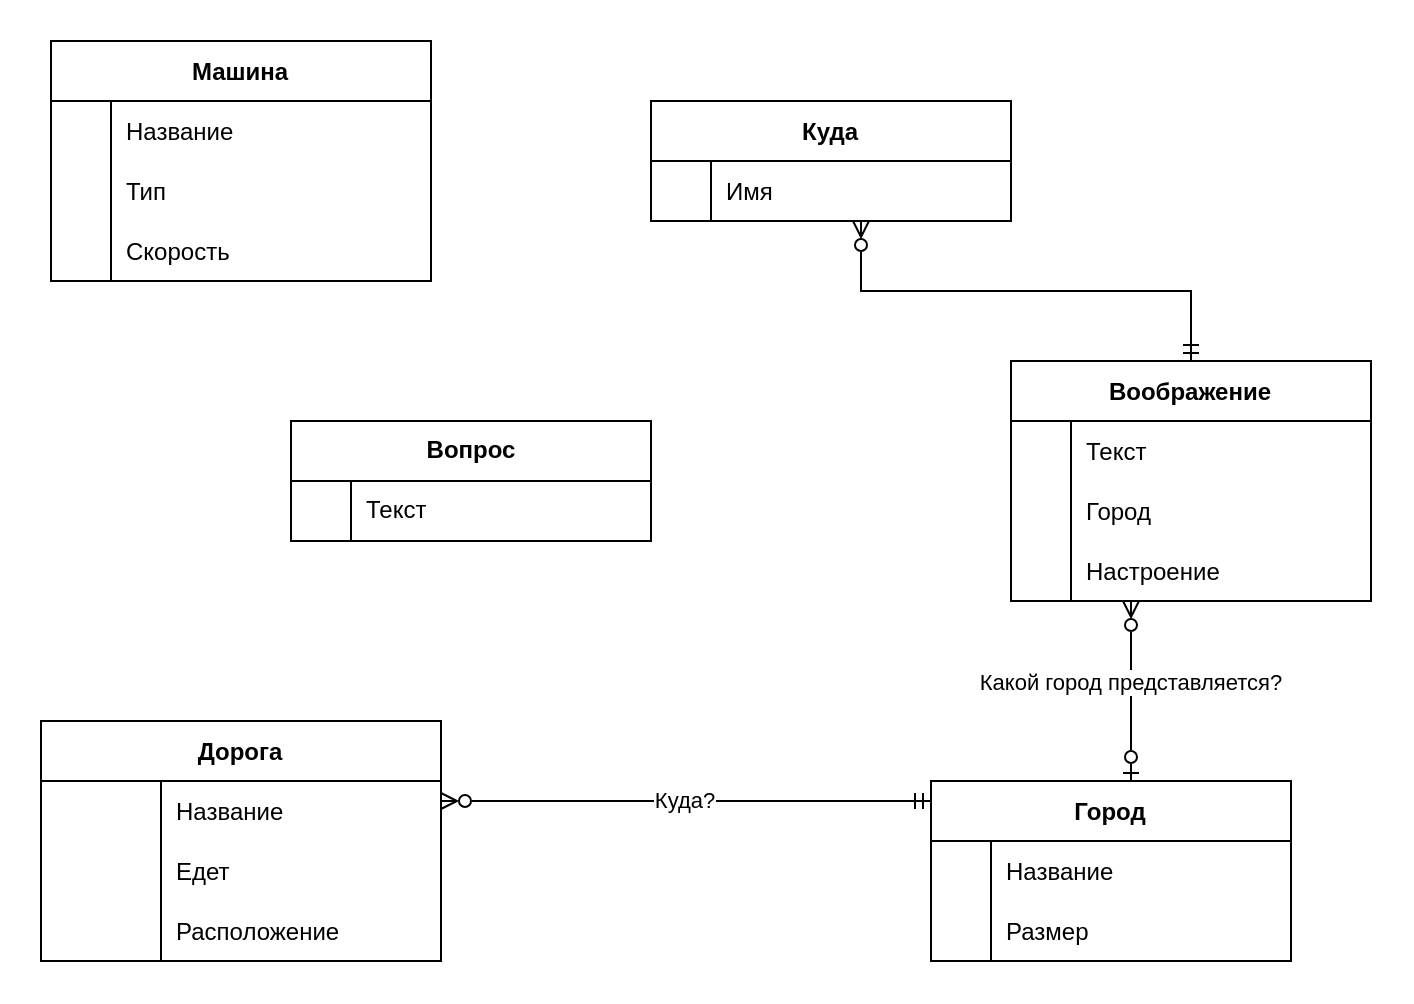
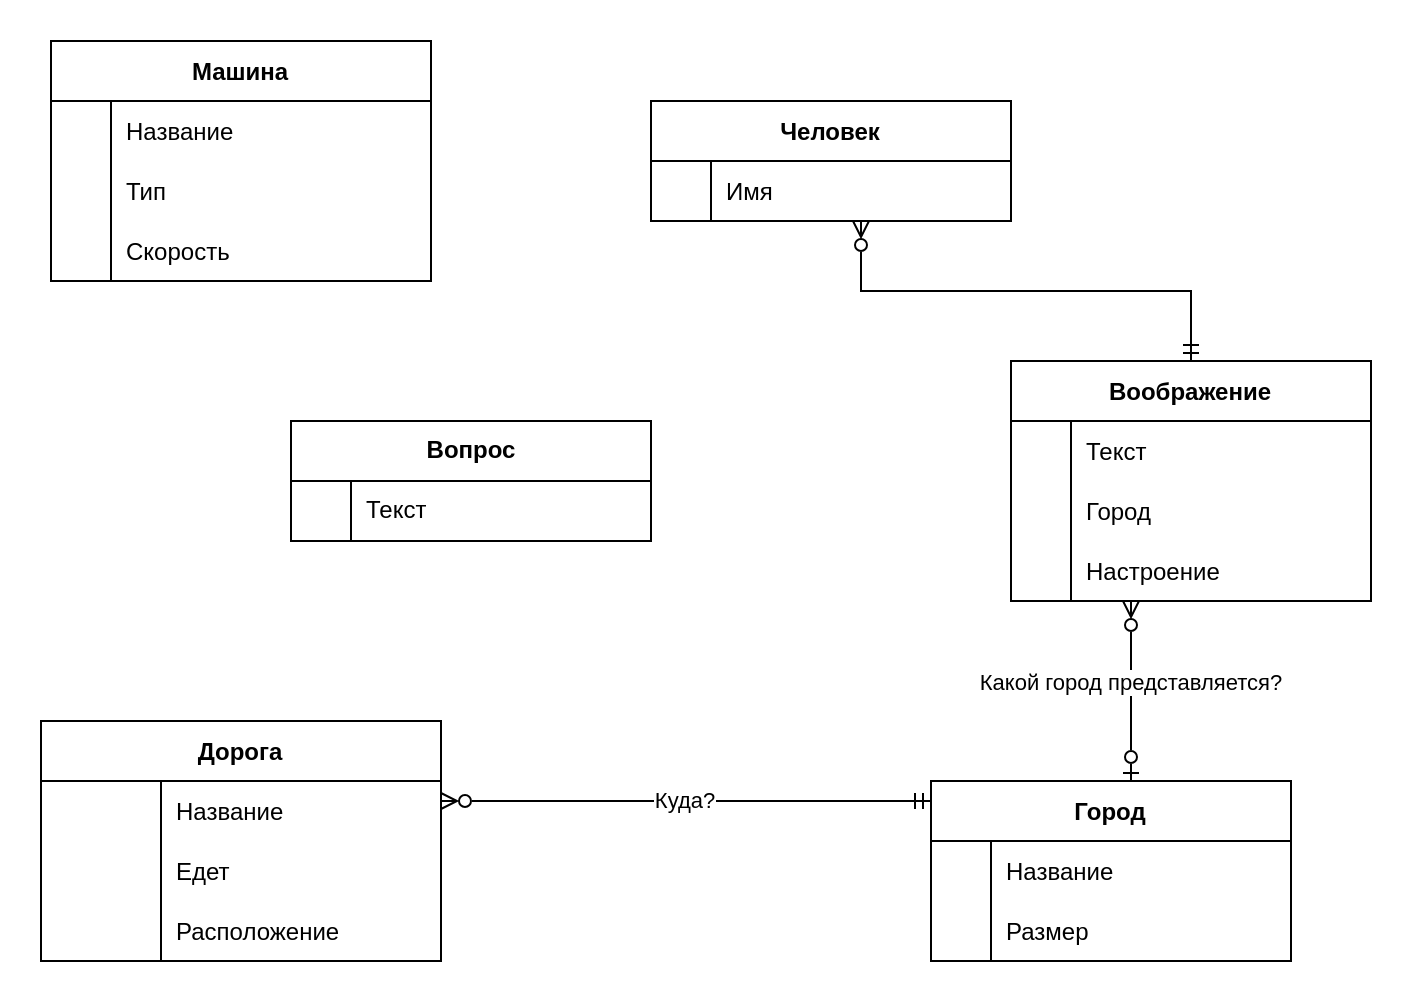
- <mxCell id="20" value="Куда" style="shape=table;startSize=30;container=1;collapsible=1;childLayout=tableLayout;fixedRows=1;rowLines=0;fontStyle=1;align=center;resizeLast=1;" parent="1" vertex="1"><mxGeometry x="325" y="50" width="180" height="60" as="geometry" /></mxCell>
+ <mxCell id="20" value="Человек" style="shape=table;startSize=30;container=1;collapsible=1;childLayout=tableLayout;fixedRows=1;rowLines=0;fontStyle=1;align=center;resizeLast=1;" parent="1" vertex="1"><mxGeometry x="325" y="50" width="180" height="60" as="geometry" /></mxCell>
